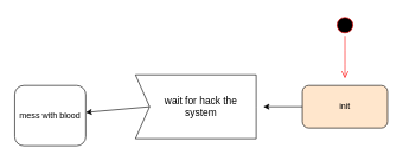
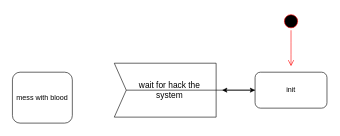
- <mxCell id="4" value="init" style="rounded=1;whiteSpace=wrap;html=1;fillColor=#ffe6cc;" vertex="1" parent="1"><mxGeometry x="425" y="120" width="120" height="60" as="geometry" /></mxCell>
+ <mxCell id="4" value="init" style="rounded=1;whiteSpace=wrap;html=1;" vertex="1" parent="1"><mxGeometry x="425" y="120" width="120" height="60" as="geometry" /></mxCell>
- <mxCell id="7" value="" style="endArrow=classic;html=1;exitX=0;exitY=0;exitDx=20;exitDy=45;exitPerimeter=0;" edge="1" parent="1" source="5" target="8"><mxGeometry width="50" height="50" relative="1" as="geometry"><mxPoint y="220" as="sourcePoint" x="180" /><mxPoint x="130" y="150" as="targetPoint" /></mxGeometry></mxCell>
+ <mxCell id="7" value="" style="endArrow=classic;html=1;exitX=0;exitY=0;exitDx=20;exitDy=45;exitPerimeter=0;" edge="1" parent="1" source="5" target="4"><mxGeometry width="50" height="50" relative="1" as="geometry"><mxPoint y="220" as="sourcePoint" x="180" /><mxPoint x="130" y="150" as="targetPoint" /></mxGeometry></mxCell>
